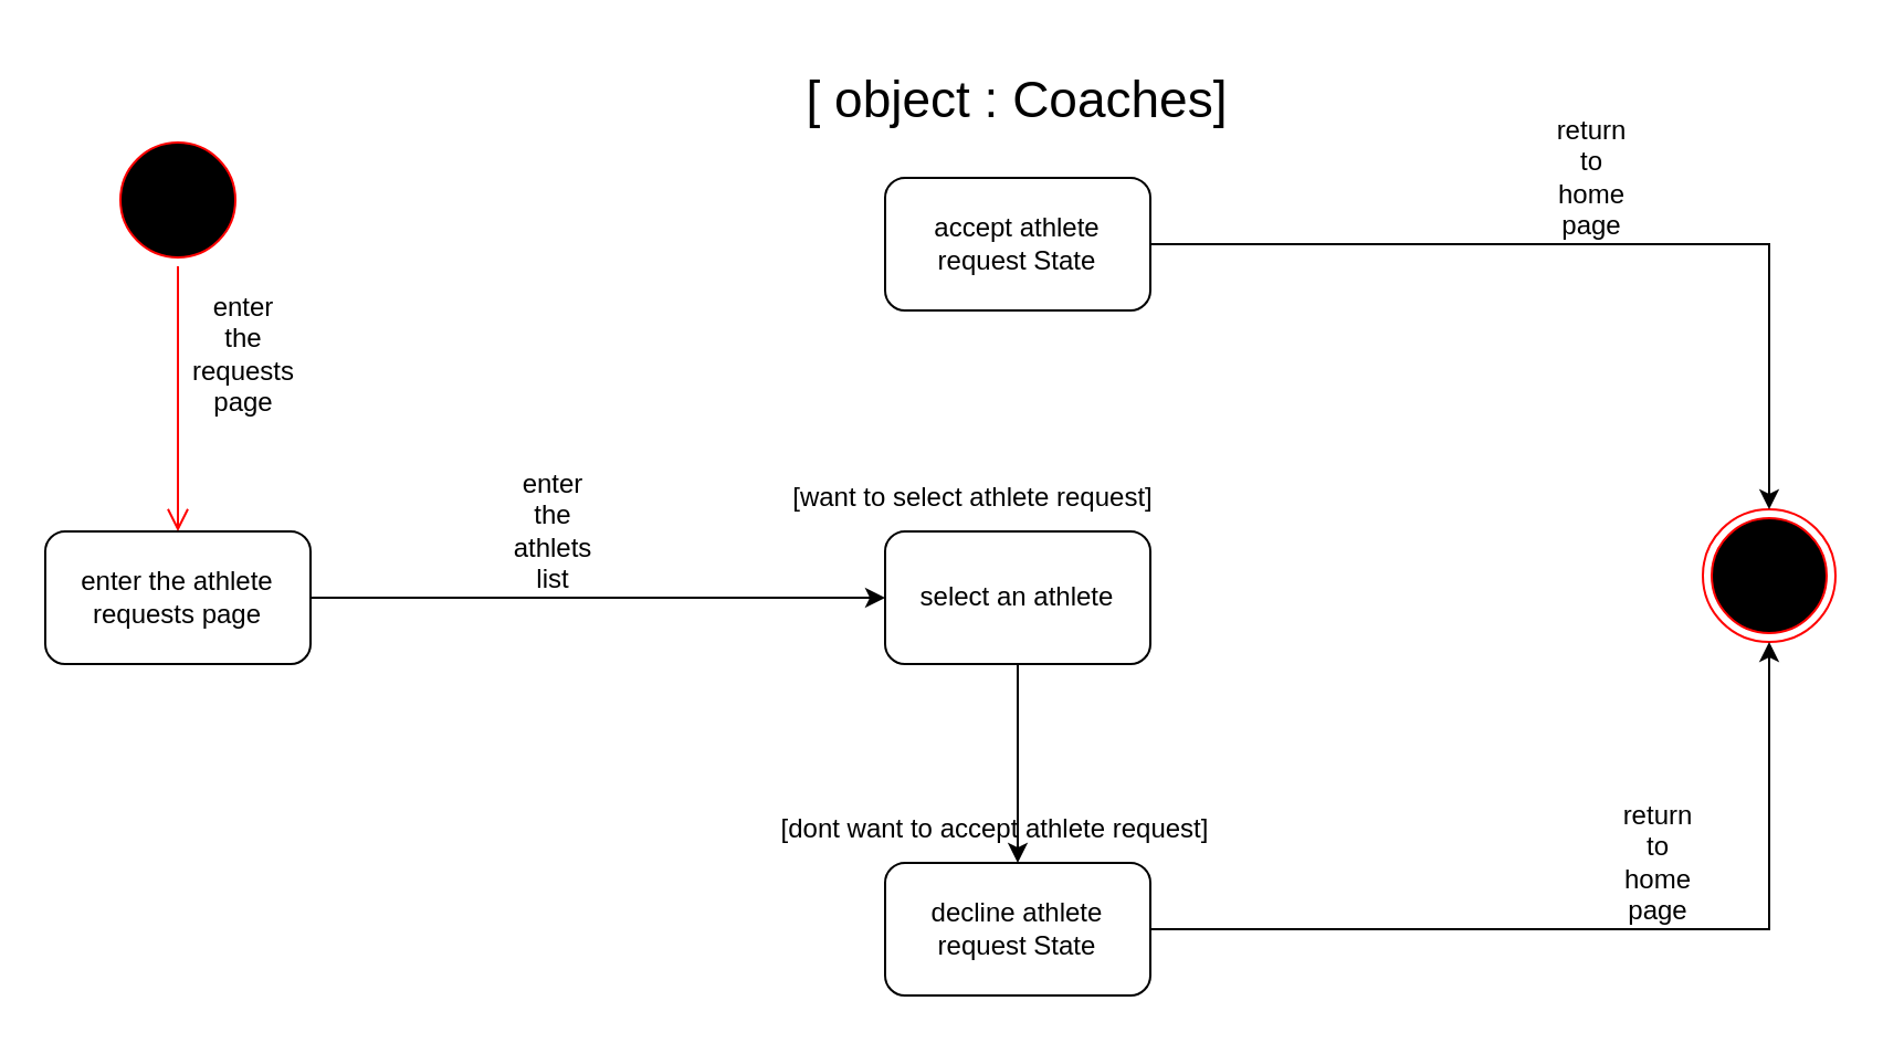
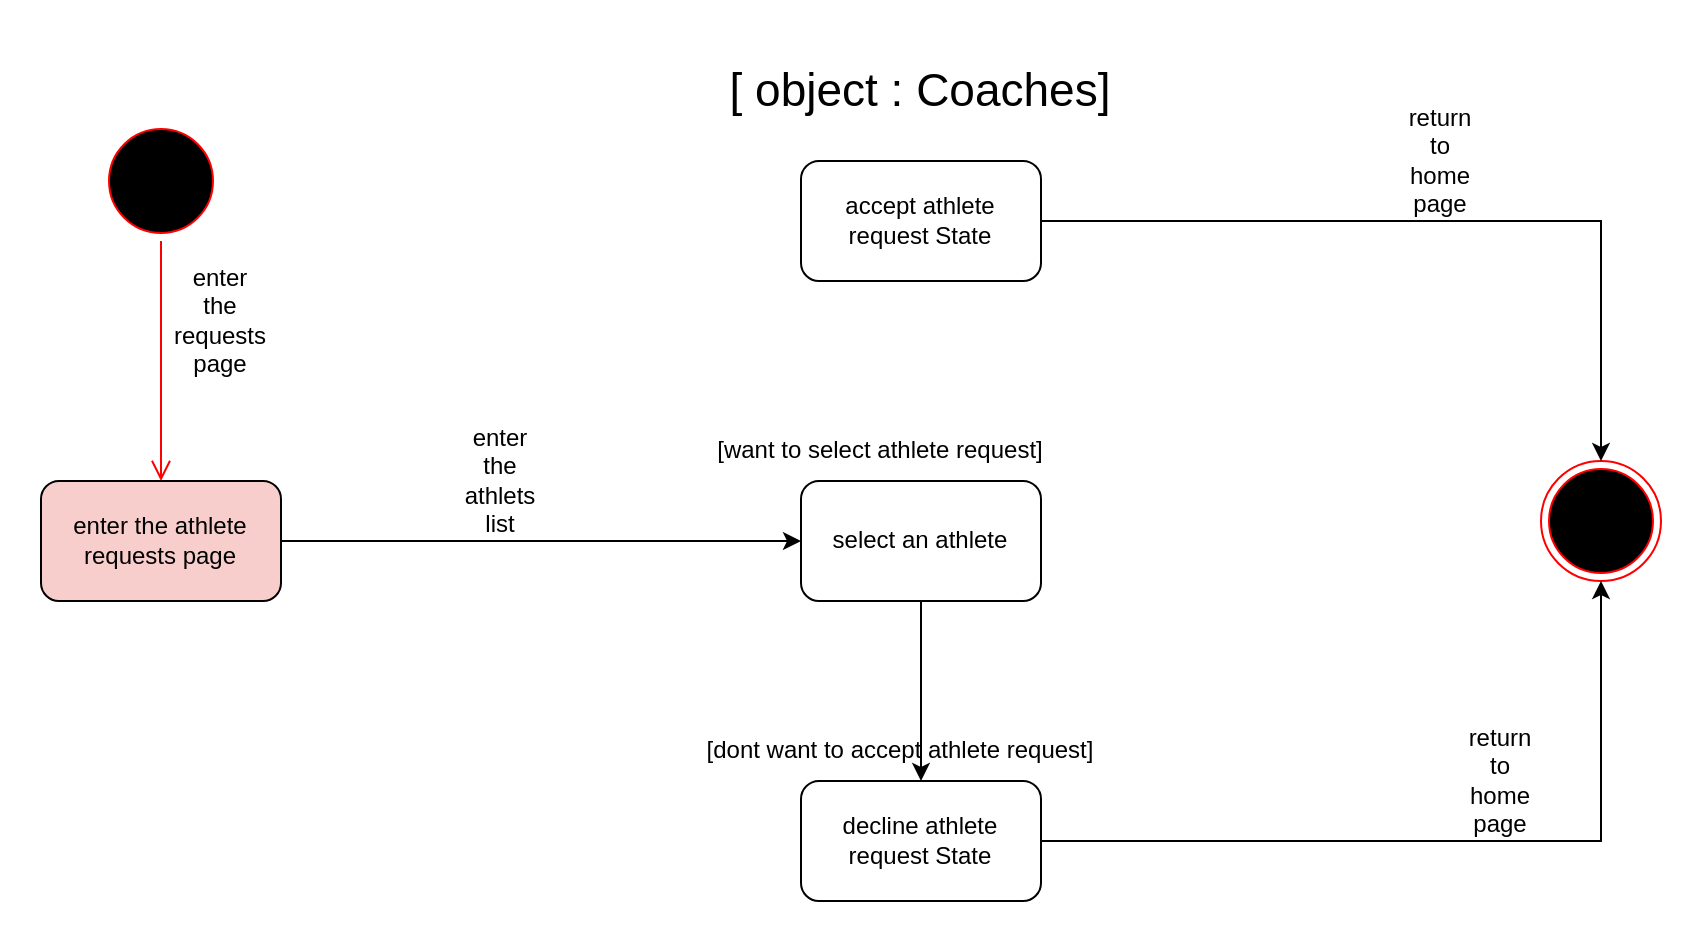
- <mxCell id="6" value="enter the athlete requests page" style="rounded=1;whiteSpace=wrap;html=1;" vertex="1" parent="1"><mxGeometry x="20" y="240" width="120" height="60" as="geometry" /></mxCell>
+ <mxCell id="6" value="enter the athlete requests page" style="rounded=1;whiteSpace=wrap;html=1;fillColor=#f8cecc;" vertex="1" parent="1"><mxGeometry x="20" y="240" width="120" height="60" as="geometry" /></mxCell>
